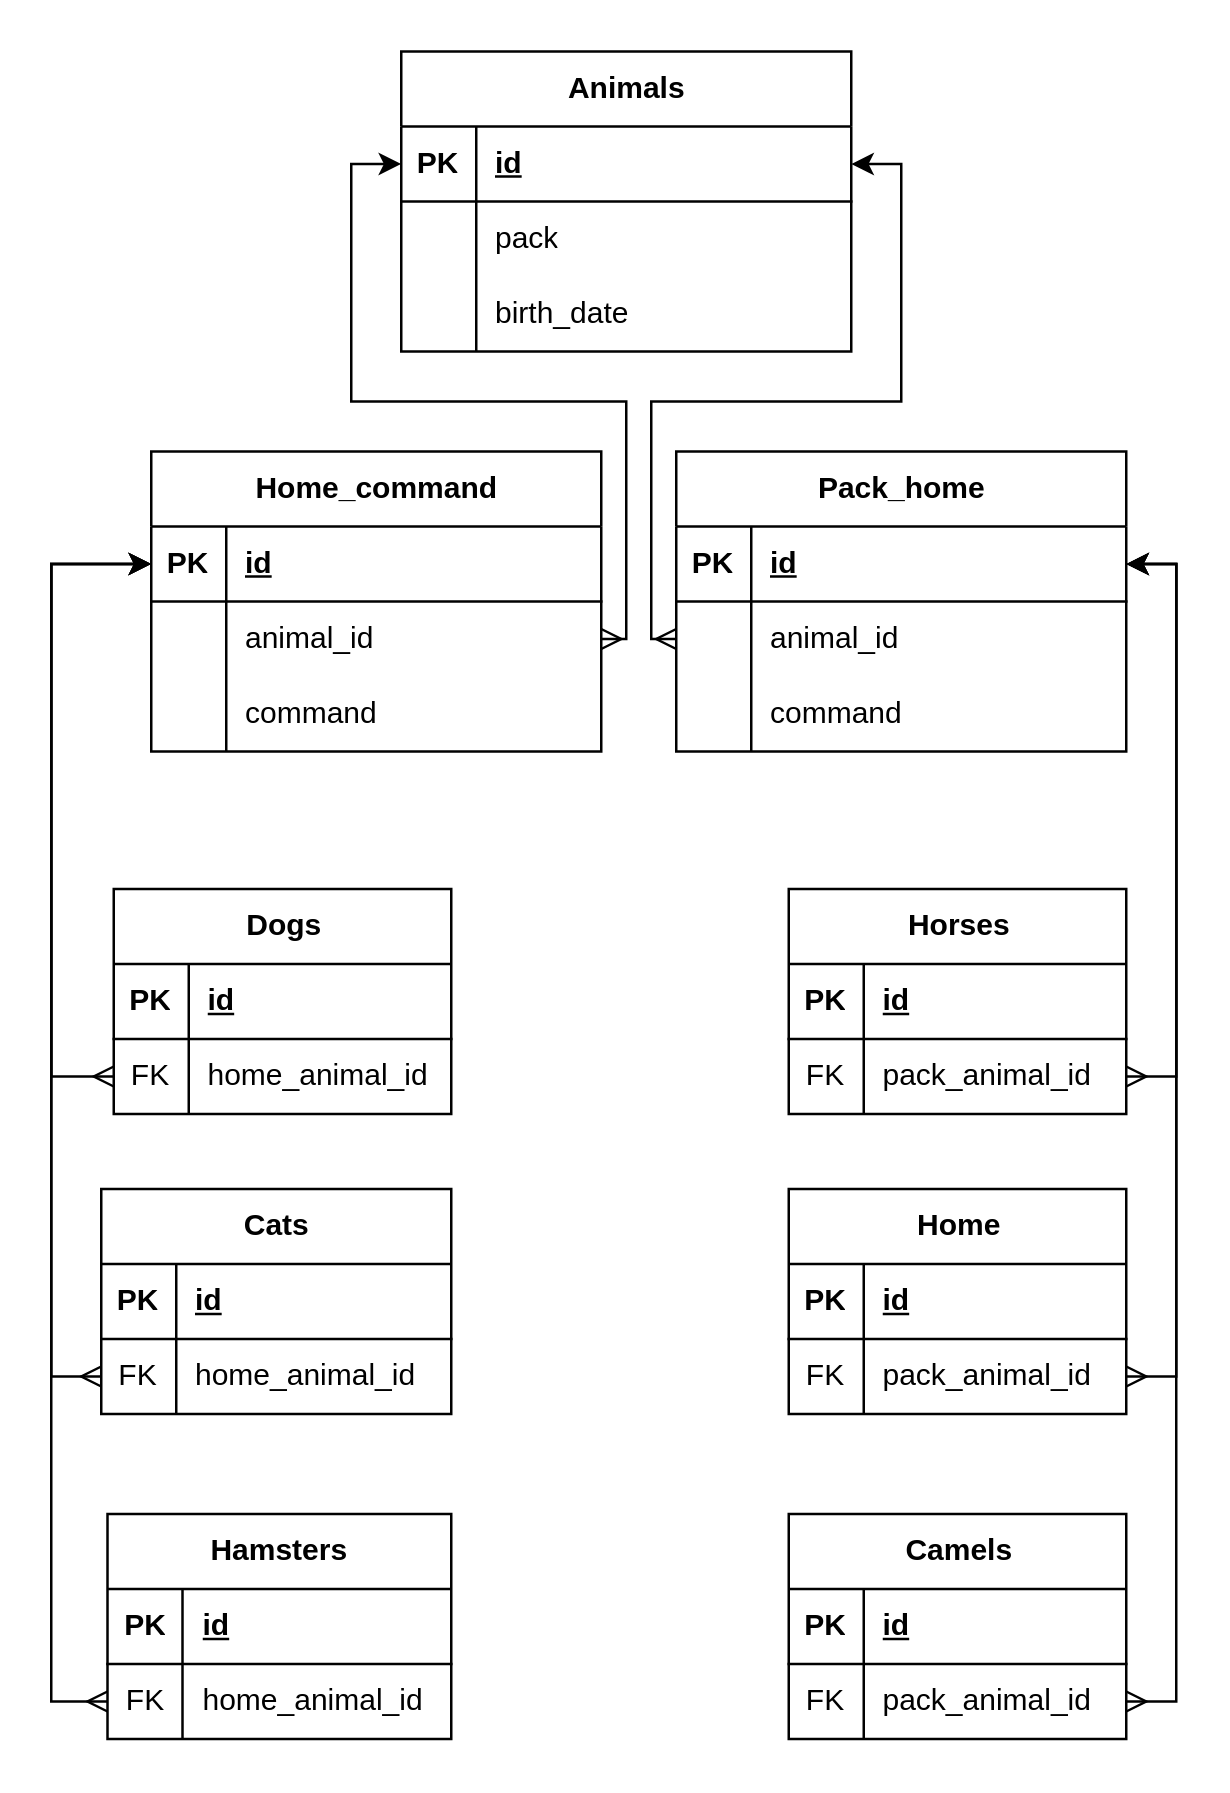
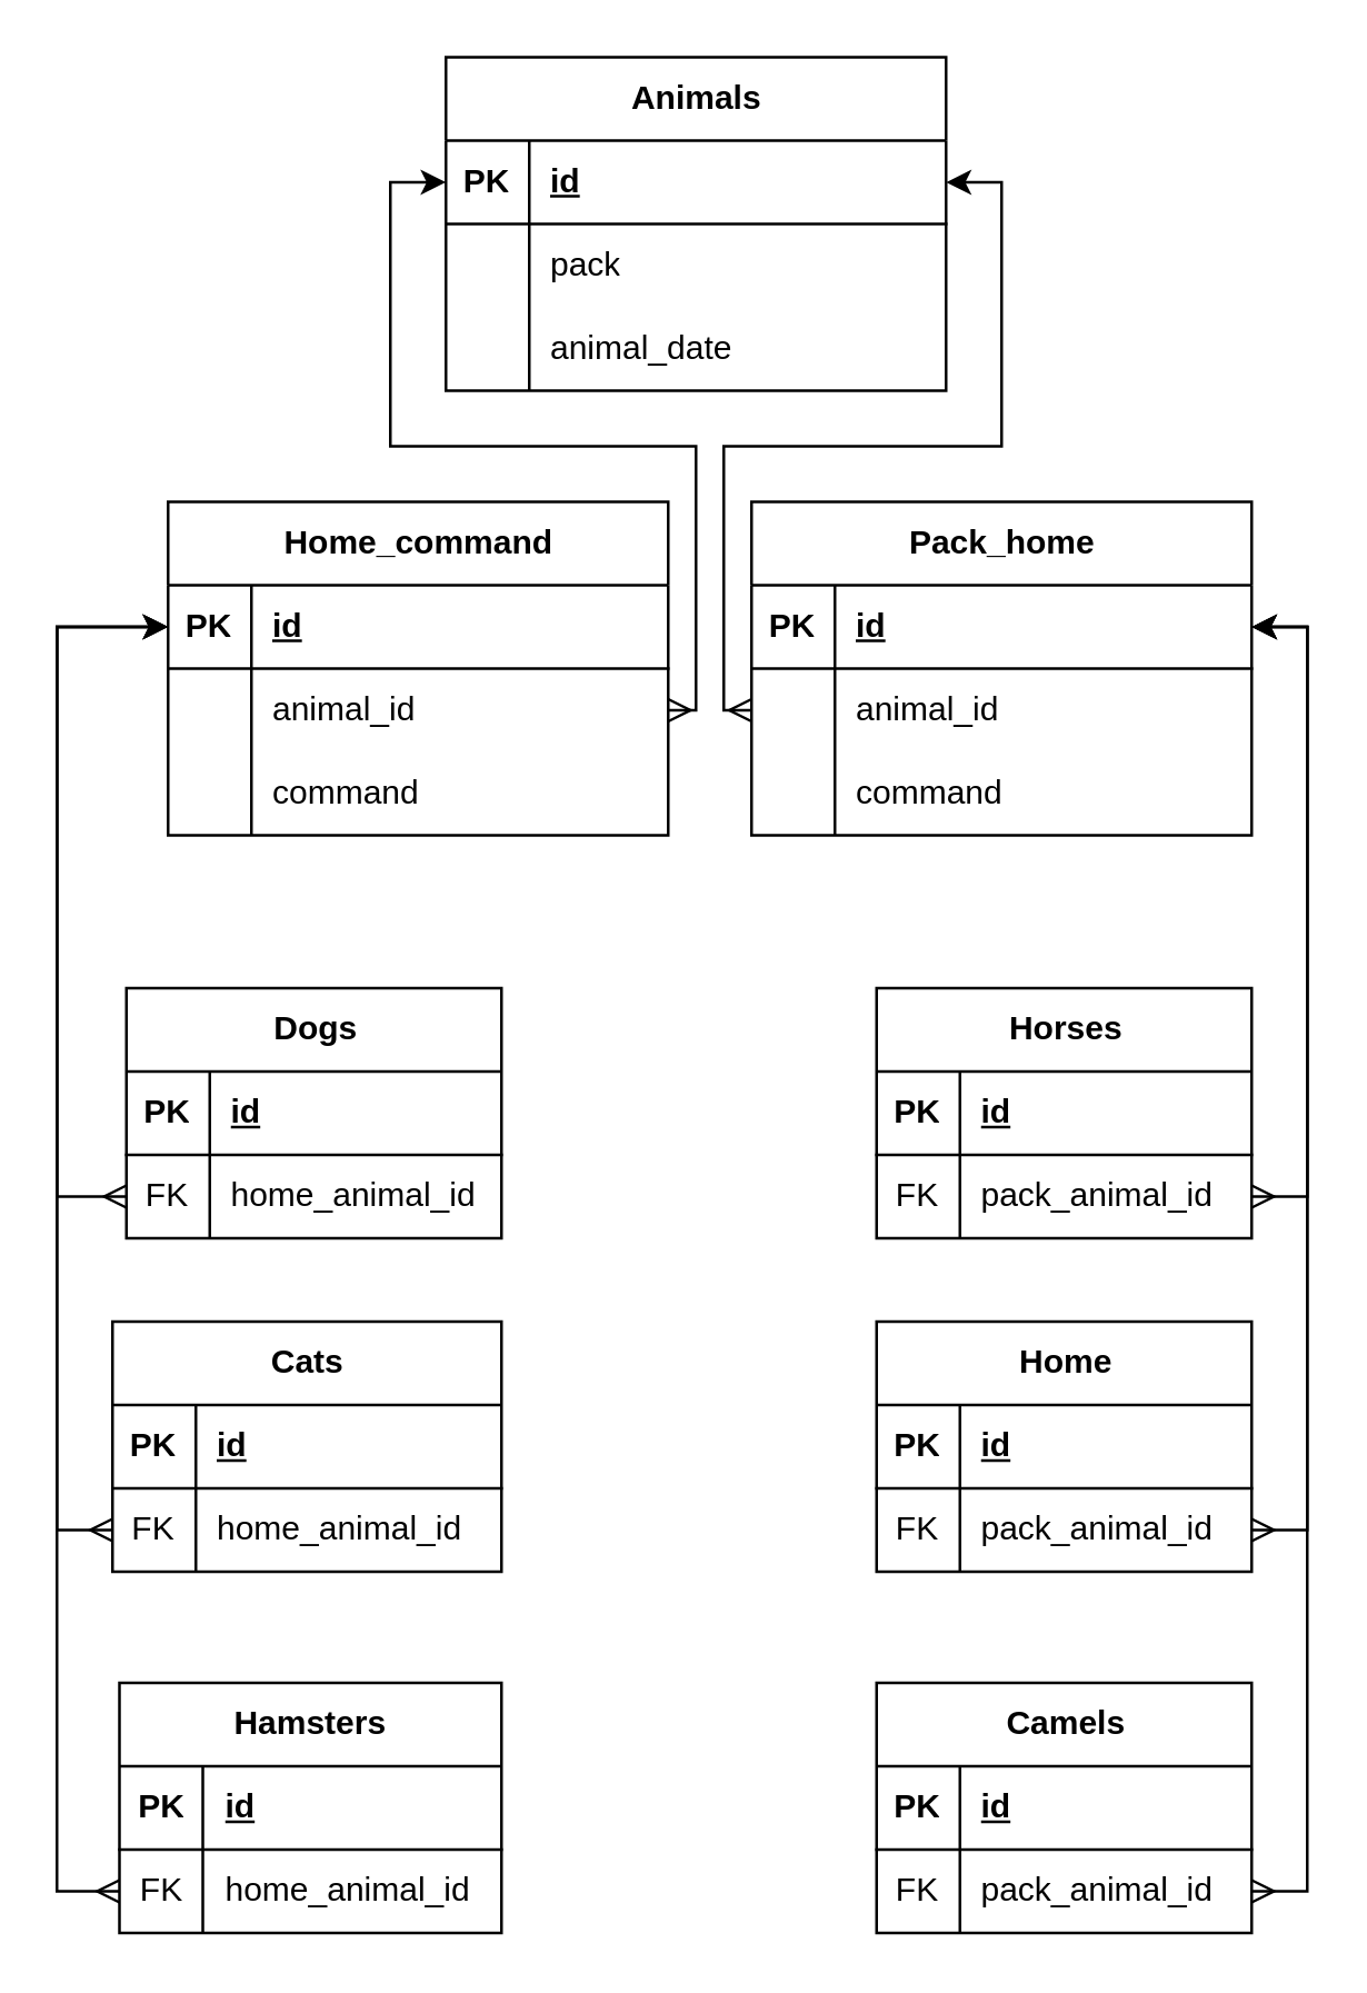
- <mxCell id="11" value="birth_date" style="shape=partialRectangle;connectable=0;fillColor=none;top=0;left=0;bottom=0;right=0;align=left;spacingLeft=6;overflow=hidden;whiteSpace=wrap;html=1;" parent="9" vertex="1"><mxGeometry x="30" width="150" height="30" as="geometry"><mxRectangle width="150" height="30" as="alternateBounds" /></mxGeometry></mxCell>
+ <mxCell id="11" value="animal_date" style="shape=partialRectangle;connectable=0;fillColor=none;top=0;left=0;bottom=0;right=0;align=left;spacingLeft=6;overflow=hidden;whiteSpace=wrap;html=1;" parent="9" vertex="1"><mxGeometry x="30" width="150" height="30" as="geometry"><mxRectangle width="150" height="30" as="alternateBounds" /></mxGeometry></mxCell>
